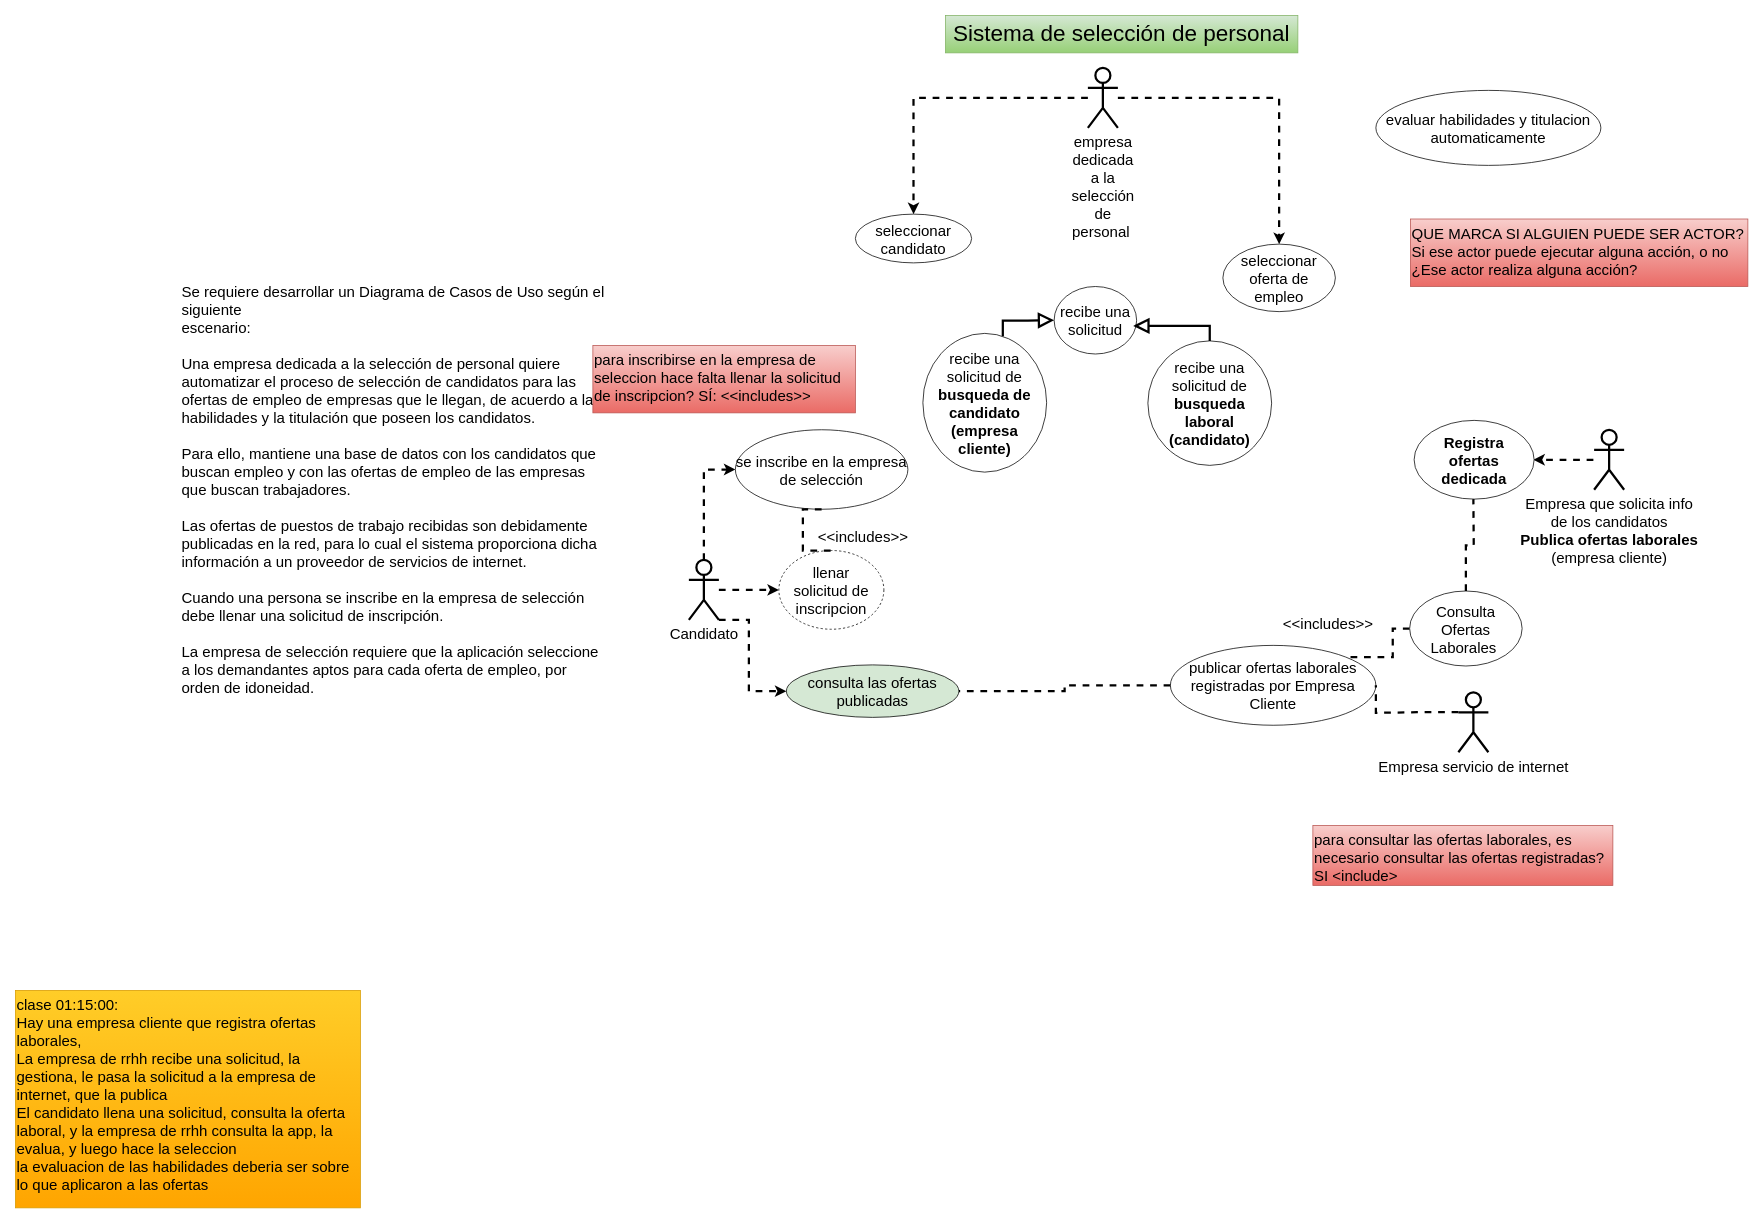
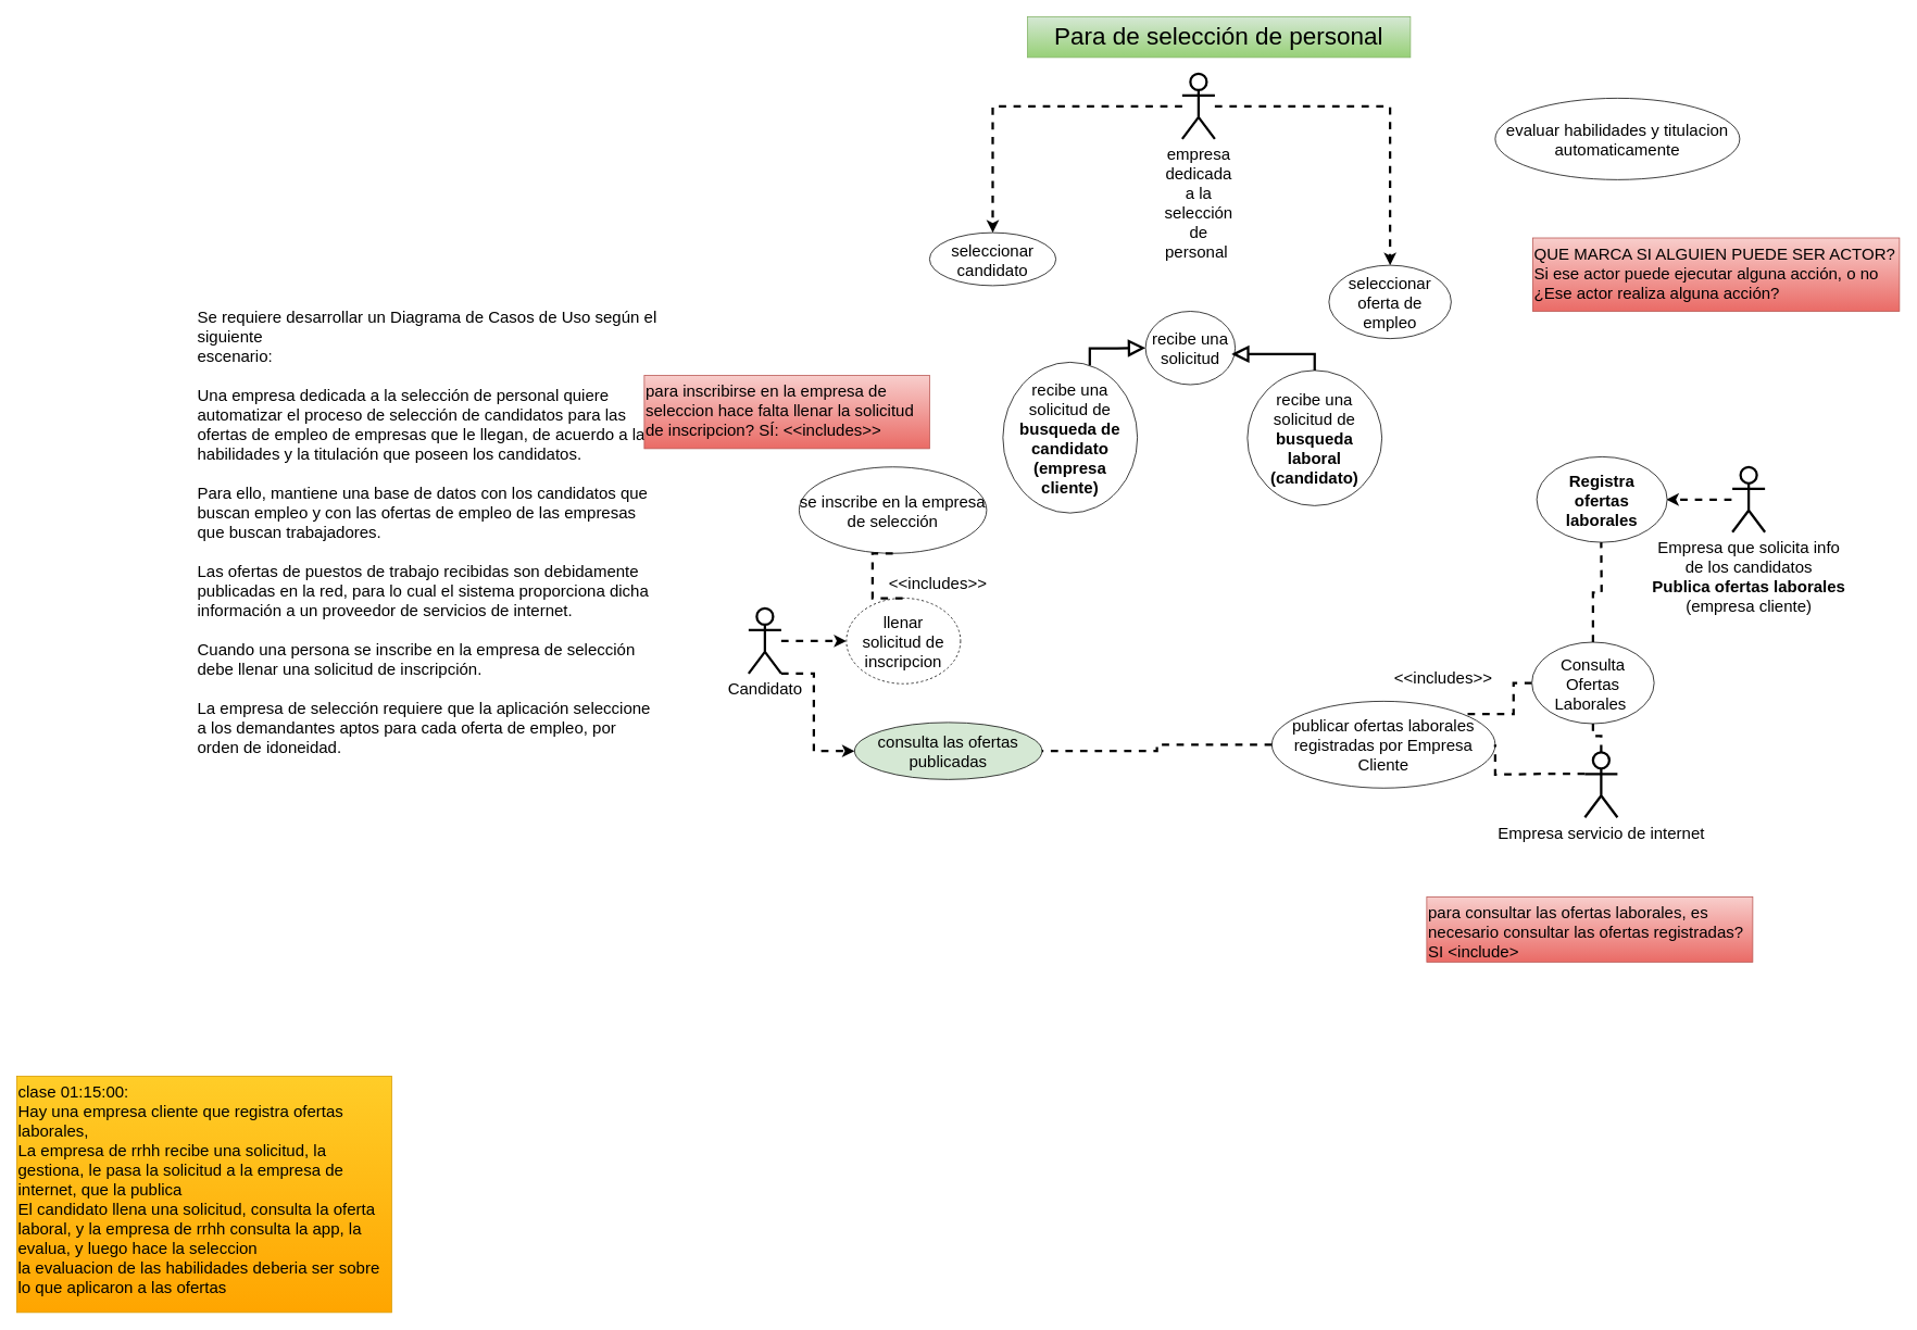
- <mxCell id="24" value="Sistema de selección de personal" style="text;whiteSpace=wrap;fontSize=30;fillColor=#d5e8d4;strokeColor=#82b366;gradientColor=#97d077;align=center;" vertex="1" parent="1"><mxGeometry x="1260" y="20" width="470" height="50" as="geometry" /></mxCell>
+ <mxCell id="24" value="Para de selección de personal" style="text;whiteSpace=wrap;fontSize=30;fillColor=#d5e8d4;strokeColor=#82b366;gradientColor=#97d077;align=center;" vertex="1" parent="1"><mxGeometry x="1260" y="20" width="470" height="50" as="geometry" /></mxCell>
- <mxCell id="15" value="&lt;b style=&quot;text-wrap-mode: nowrap;&quot;&gt;&lt;font style=&quot;color: light-dark(rgb(0, 0, 0), rgb(204, 0, 0));&quot;&gt;Registra&lt;br&gt;ofertas &lt;br&gt;dedicada&lt;/font&gt;&lt;/b&gt;" style="ellipse;whiteSpace=wrap;html=1;fontSize=20;" parent="1" vertex="1"><mxGeometry x="1885" y="560" width="160" height="105" as="geometry" /></mxCell>
+ <mxCell id="15" value="&lt;b style=&quot;text-wrap-mode: nowrap;&quot;&gt;&lt;font style=&quot;color: light-dark(rgb(0, 0, 0), rgb(204, 0, 0));&quot;&gt;Registra&lt;br&gt;ofertas &lt;br&gt;laborales&lt;/font&gt;&lt;/b&gt;" style="ellipse;whiteSpace=wrap;html=1;fontSize=20;" parent="1" vertex="1"><mxGeometry x="1885" y="560" width="160" height="105" as="geometry" /></mxCell>
- <mxCell id="37" style="edgeStyle=orthogonalEdgeStyle;rounded=0;orthogonalLoop=1;jettySize=auto;html=1;dashed=1;strokeWidth=3;entryX=0;entryY=0.5;entryDx=0;entryDy=0;exitX=0.5;exitY=0;exitDx=0;exitDy=0;exitPerimeter=0;" edge="1" parent="1" source="8" target="36"><mxGeometry relative="1" as="geometry"><mxPoint x="1058" y="780" as="targetPoint" /><mxPoint x="978" y="780" as="sourcePoint" /></mxGeometry></mxCell>
+ <mxCell id="11" style="edgeStyle=orthogonalEdgeStyle;rounded=0;orthogonalLoop=1;jettySize=auto;html=1;entryX=0.5;entryY=1;entryDx=0;entryDy=0;dashed=1;strokeWidth=3;endArrow=none;startFill=0;" parent="1" source="12" target="20" edge="1"><mxGeometry relative="1" as="geometry" /></mxCell>
